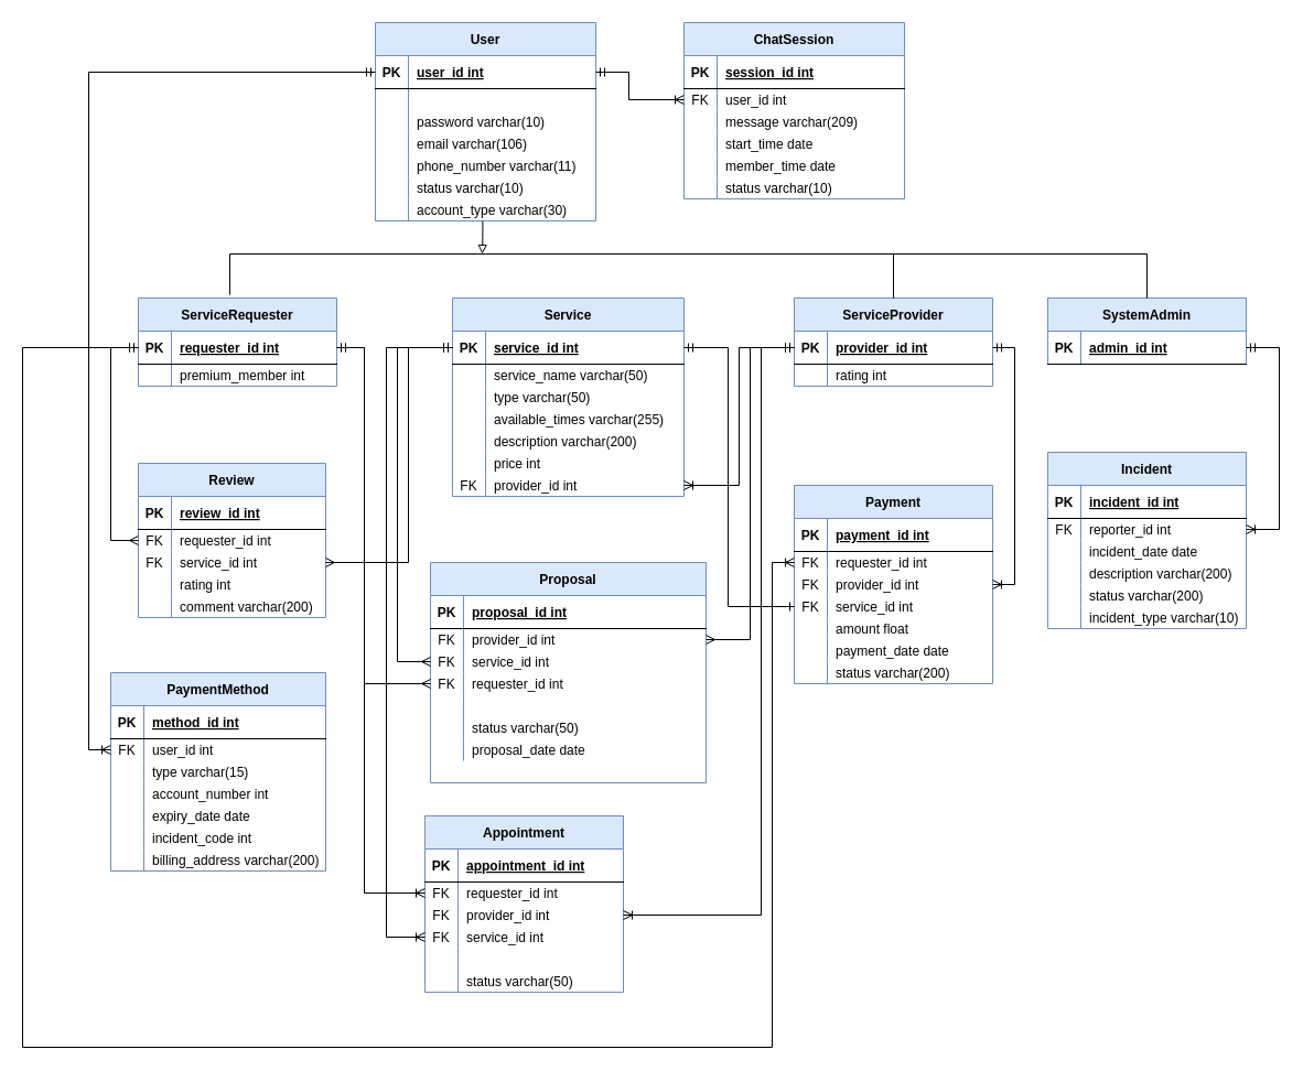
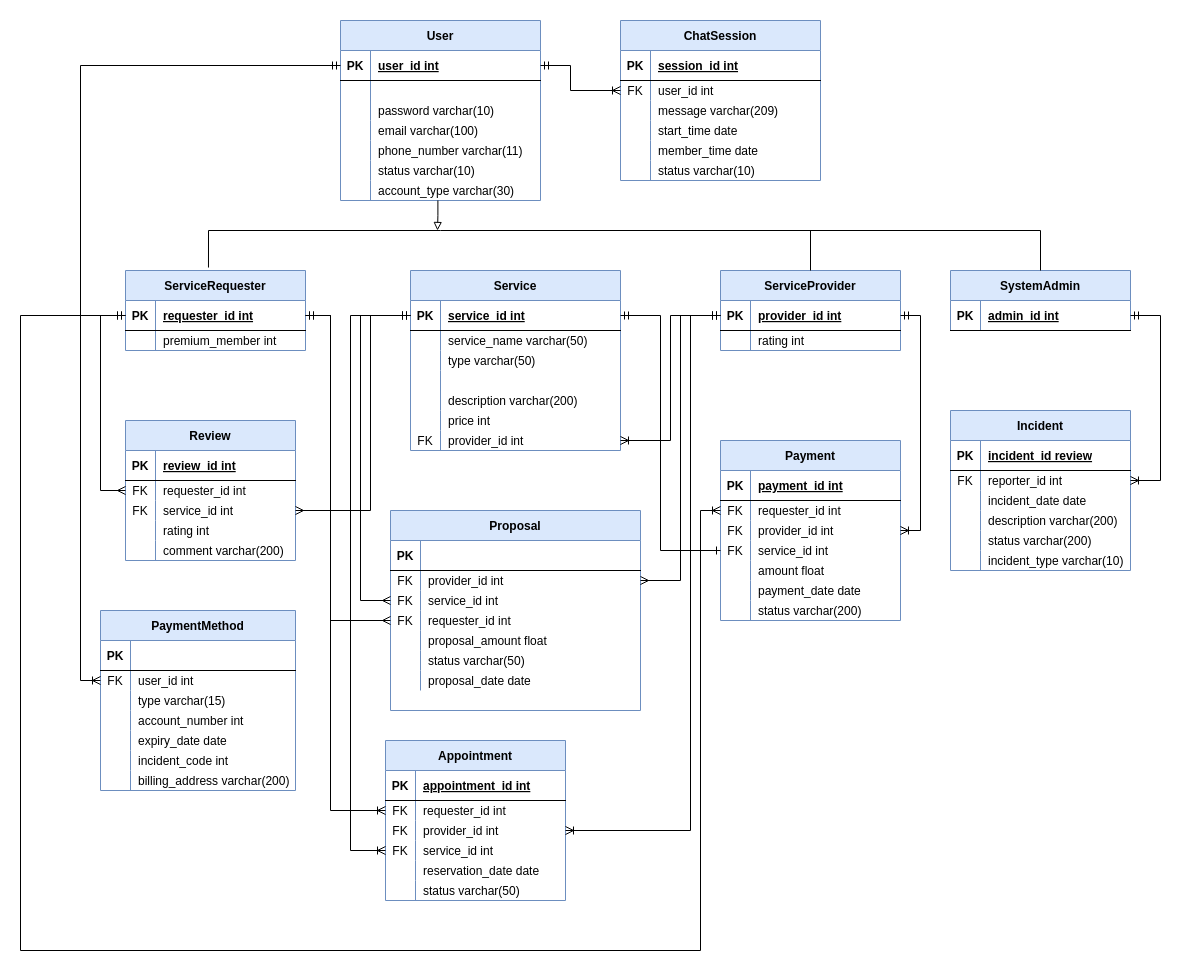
- <mxCell id="130" value="email varchar(106)" style="shape=partialRectangle;overflow=hidden;connectable=0;fillColor=none;top=0;left=0;bottom=0;right=0;align=left;spacingLeft=6;" vertex="1" parent="128"><mxGeometry x="30" width="170" height="20" as="geometry"><mxRectangle width="170" height="20" as="alternateBounds" /></mxGeometry></mxCell>
+ <mxCell id="130" value="email varchar(100)" style="shape=partialRectangle;overflow=hidden;connectable=0;fillColor=none;top=0;left=0;bottom=0;right=0;align=left;spacingLeft=6;" vertex="1" parent="128"><mxGeometry x="30" width="170" height="20" as="geometry"><mxRectangle width="170" height="20" as="alternateBounds" /></mxGeometry></mxCell>
- <mxCell id="21" value="available_times varchar(255)" style="shape=partialRectangle;overflow=hidden;connectable=0;fillColor=none;top=0;left=0;bottom=0;right=0;align=left;spacingLeft=6;" vertex="1" parent="19"><mxGeometry x="30" width="180" height="20" as="geometry"><mxRectangle width="180" height="20" as="alternateBounds" /></mxGeometry></mxCell>
- <mxCell id="188" value="incident_id int" style="shape=partialRectangle;overflow=hidden;connectable=0;fillColor=none;top=0;left=0;bottom=0;right=0;align=left;spacingLeft=6;fontStyle=5;" vertex="1" parent="186"><mxGeometry x="30" width="150" height="30" as="geometry"><mxRectangle width="150" height="30" as="alternateBounds" /></mxGeometry></mxCell>
+ <mxCell id="188" value="incident_id review" style="shape=partialRectangle;overflow=hidden;connectable=0;fillColor=none;top=0;left=0;bottom=0;right=0;align=left;spacingLeft=6;fontStyle=5;" vertex="1" parent="186"><mxGeometry x="30" width="150" height="30" as="geometry"><mxRectangle width="150" height="30" as="alternateBounds" /></mxGeometry></mxCell>
- <mxCell id="98" value="proposal_id int" style="shape=partialRectangle;overflow=hidden;connectable=0;fillColor=none;top=0;left=0;bottom=0;right=0;align=left;spacingLeft=6;fontStyle=5;" vertex="1" parent="96"><mxGeometry x="30" width="220" height="30" as="geometry"><mxRectangle width="220" height="30" as="alternateBounds" /></mxGeometry></mxCell>
+ <mxCell id="110" value="proposal_amount float" style="shape=partialRectangle;overflow=hidden;connectable=0;fillColor=none;top=0;left=0;bottom=0;right=0;align=left;spacingLeft=6;" vertex="1" parent="108"><mxGeometry x="30" width="220" height="20" as="geometry"><mxRectangle width="220" height="20" as="alternateBounds" /></mxGeometry></mxCell>
- <mxCell id="166" value="method_id int" style="shape=partialRectangle;overflow=hidden;connectable=0;fillColor=none;top=0;left=0;bottom=0;right=0;align=left;spacingLeft=6;fontStyle=5;" vertex="1" parent="164"><mxGeometry x="30" width="165" height="30" as="geometry"><mxRectangle width="165" height="30" as="alternateBounds" /></mxGeometry></mxCell>
+ <mxCell id="53" value="reservation_date date" style="shape=partialRectangle;overflow=hidden;connectable=0;fillColor=none;top=0;left=0;bottom=0;right=0;align=left;spacingLeft=6;" vertex="1" parent="51"><mxGeometry x="30" width="150" height="20" as="geometry"><mxRectangle width="150" height="20" as="alternateBounds" /></mxGeometry></mxCell>
